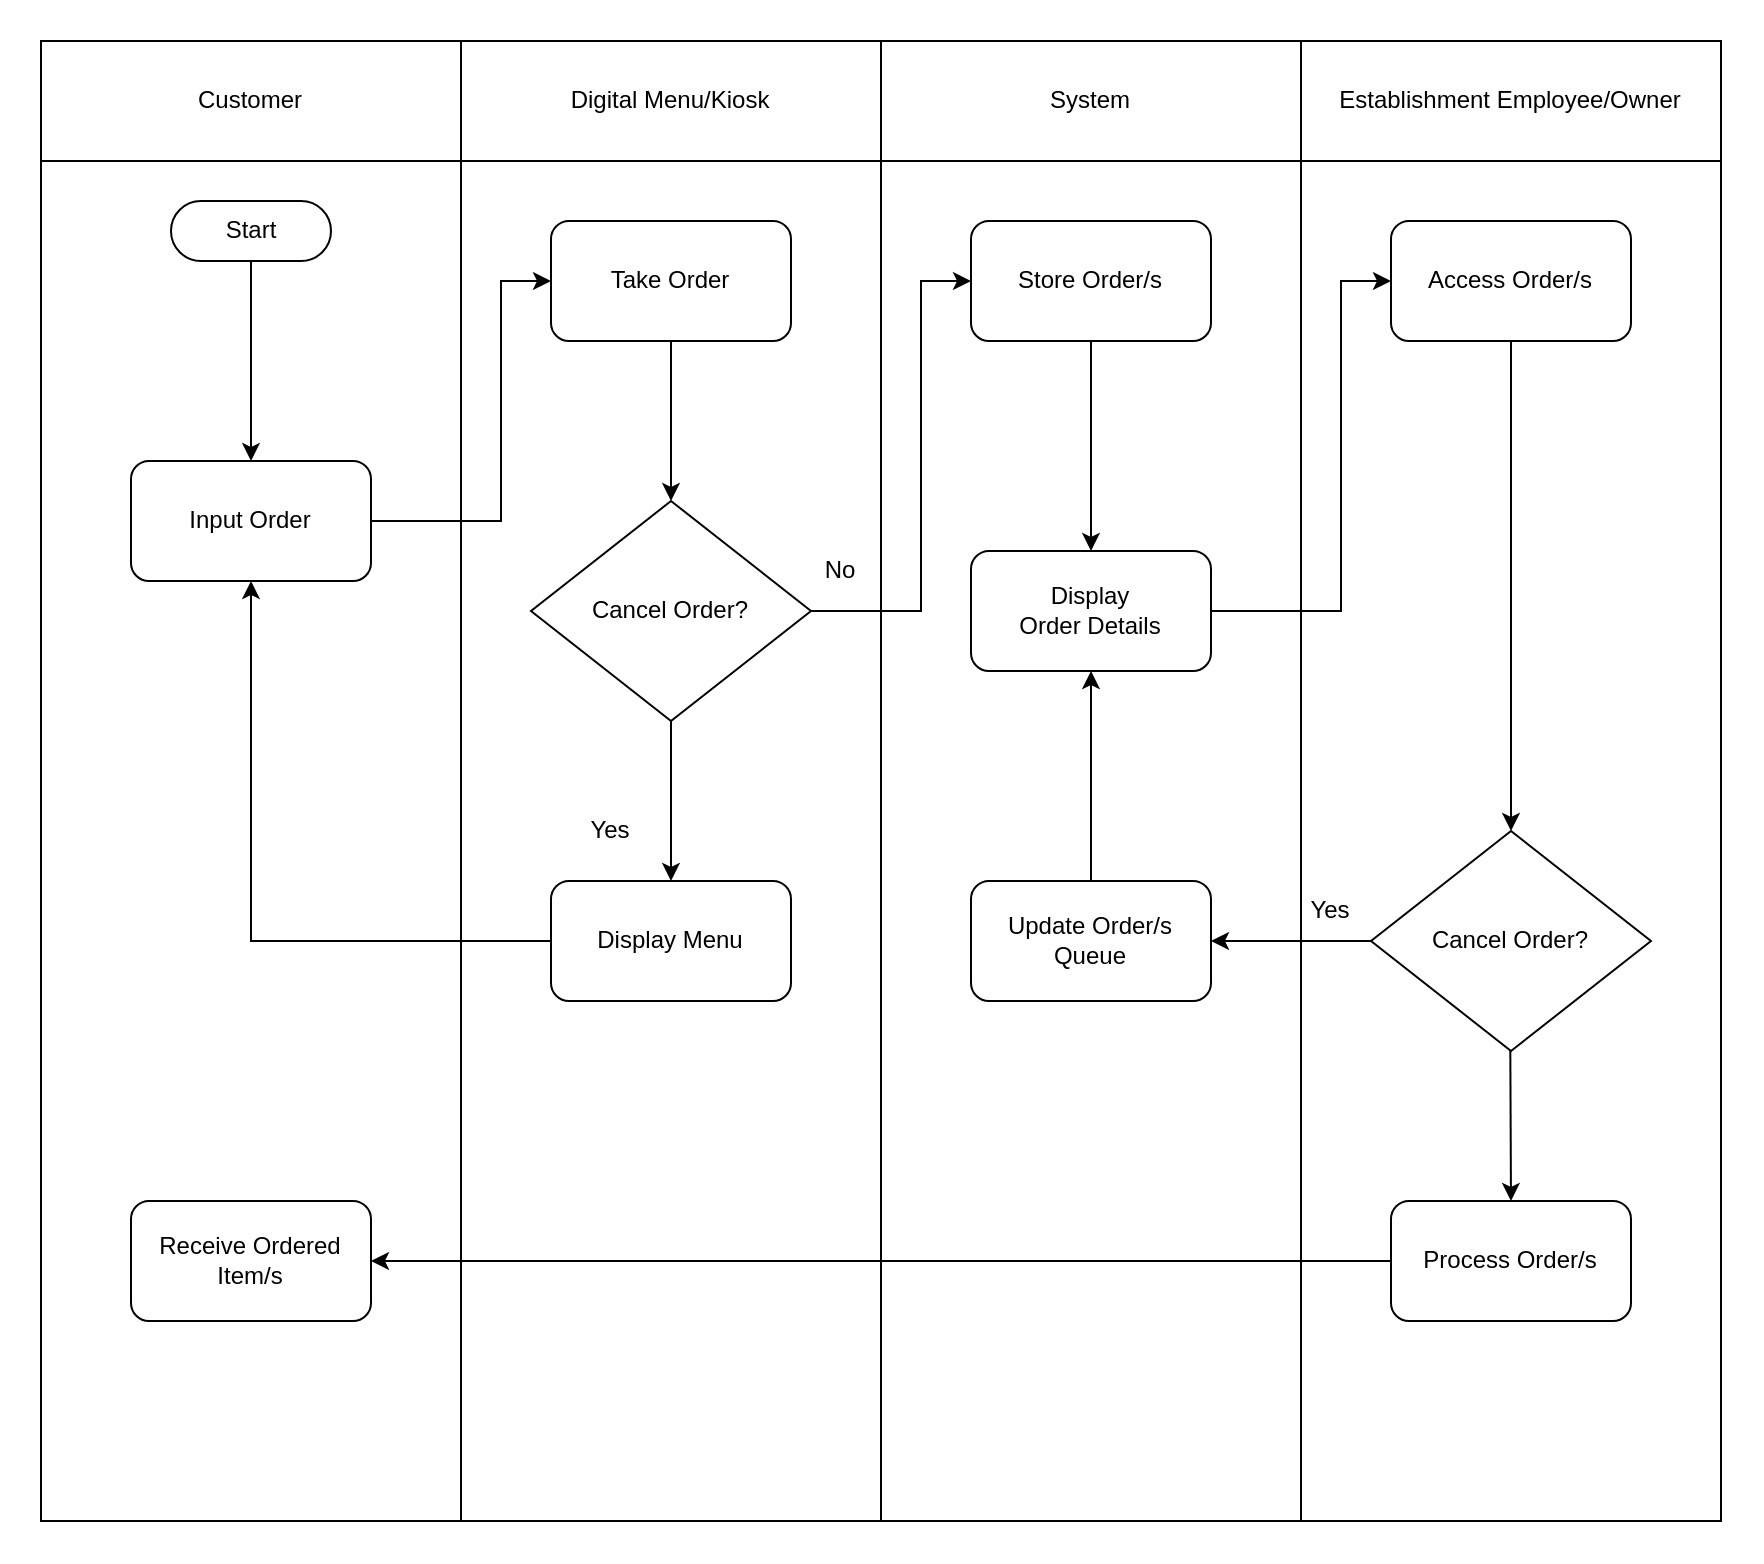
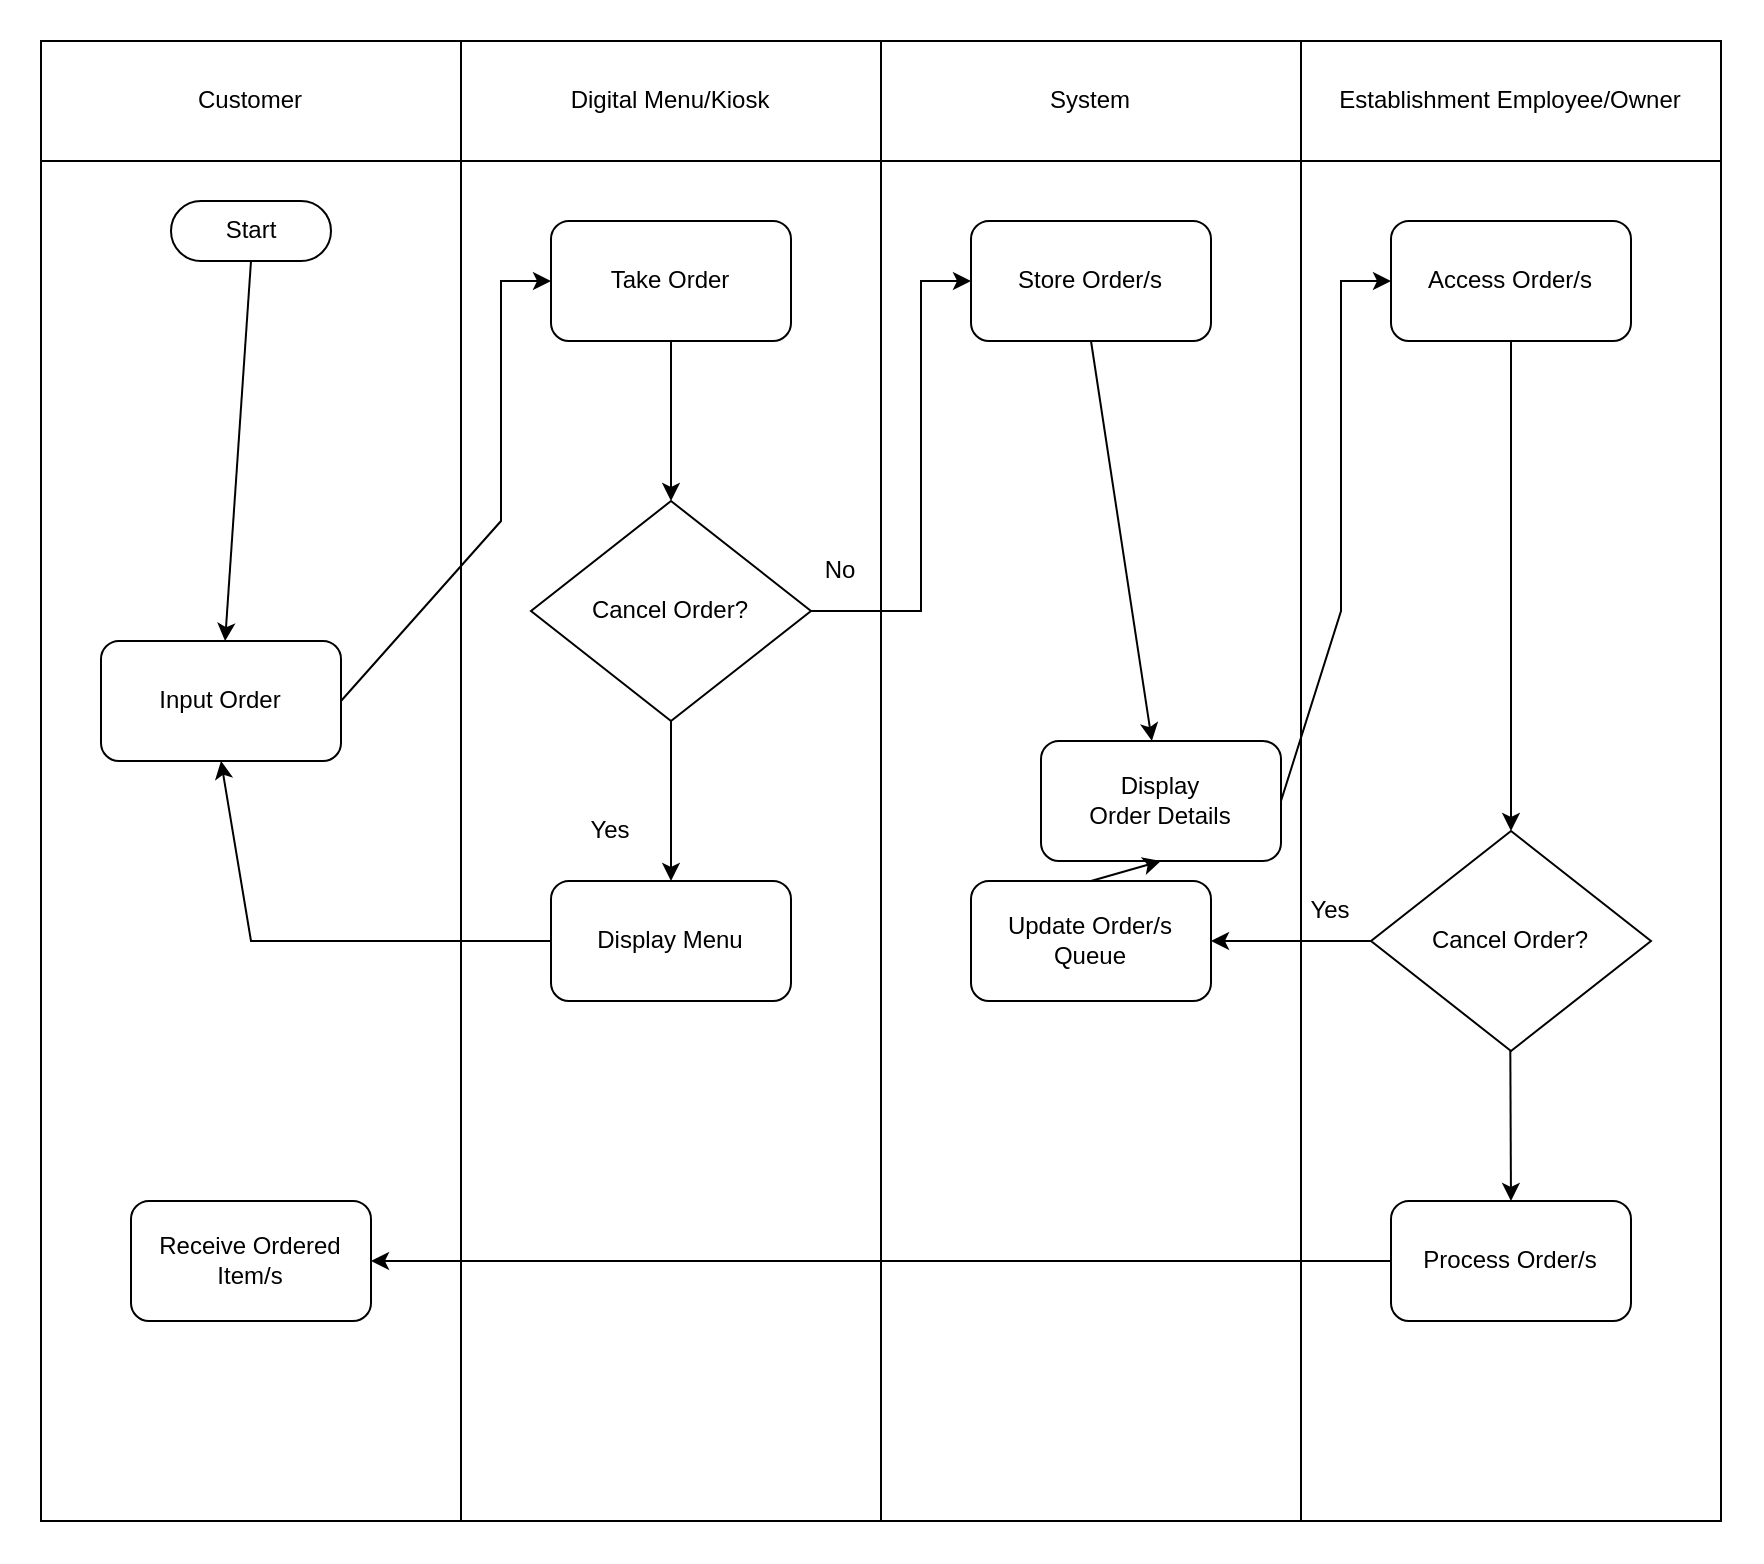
- <mxCell id="11" value="Input Order" style="rounded=1;whiteSpace=wrap;html=1;" vertex="1" parent="1"><mxGeometry x="65" y="230" width="120" height="60" as="geometry" /></mxCell>
+ <mxCell id="11" value="Input Order" style="rounded=1;whiteSpace=wrap;html=1;" vertex="1" parent="1"><mxGeometry x="50" y="320" width="120" height="60" as="geometry" /></mxCell>
- <mxCell id="20" value="Display &lt;br&gt;Order Details" style="rounded=1;whiteSpace=wrap;html=1;" vertex="1" parent="1"><mxGeometry x="485" y="275" width="120" height="60" as="geometry" /></mxCell>
+ <mxCell id="20" value="Display &lt;br&gt;Order Details" style="rounded=1;whiteSpace=wrap;html=1;" vertex="1" parent="1"><mxGeometry x="520" y="370" width="120" height="60" as="geometry" /></mxCell>
